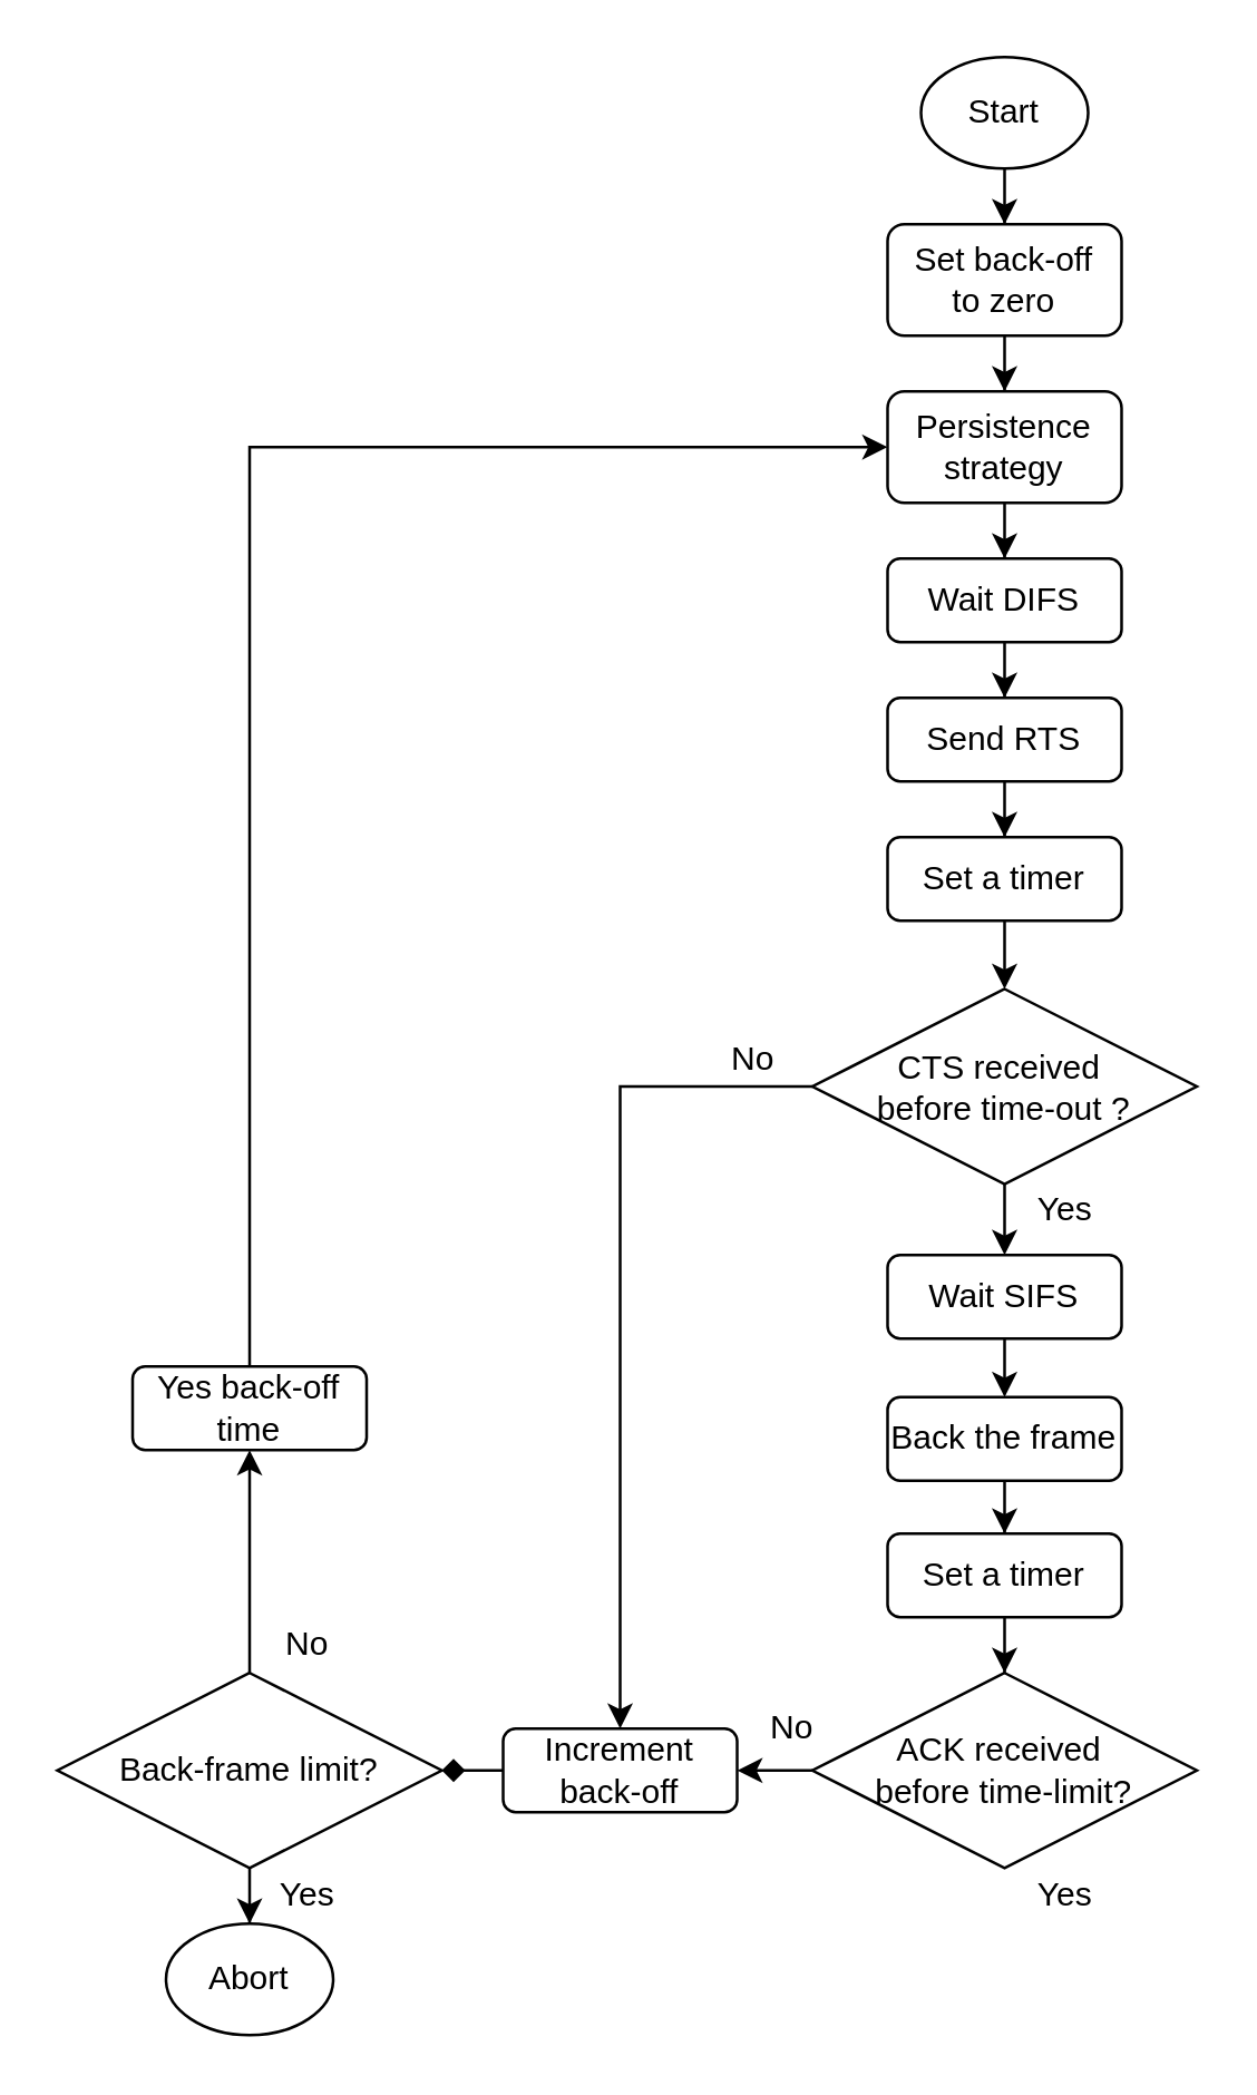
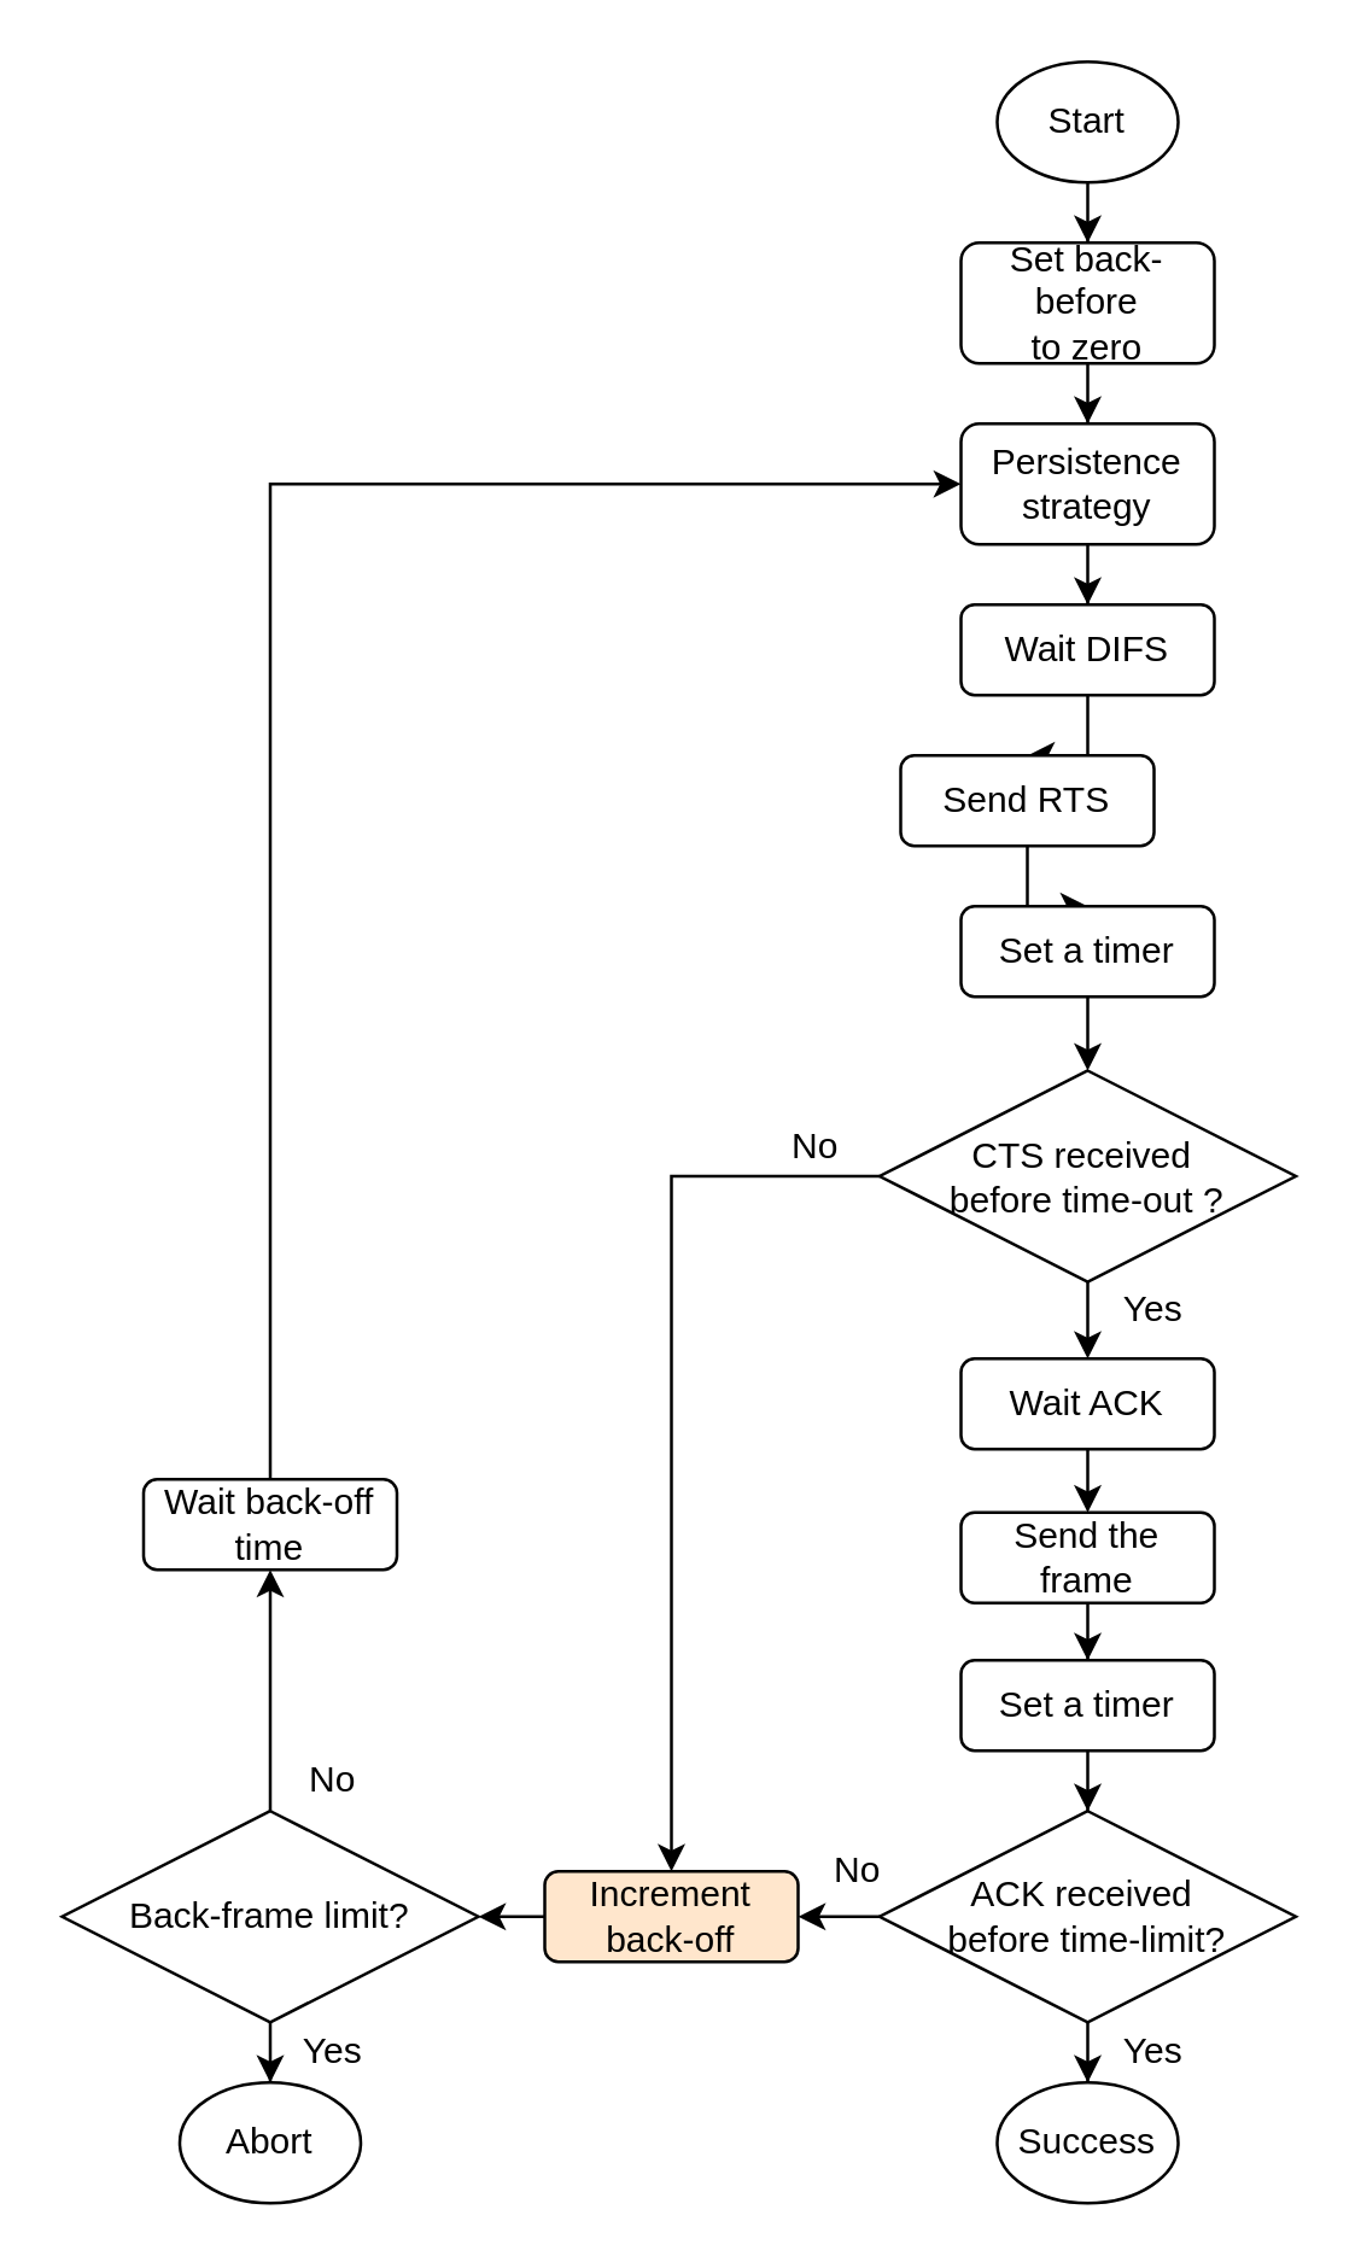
- <mxCell id="5" value="Set back-off&lt;div&gt;to zero&lt;/div&gt;" style="rounded=1;whiteSpace=wrap;html=1;" vertex="1" parent="1"><mxGeometry x="318" y="80" width="84" height="40" as="geometry" /></mxCell>
+ <mxCell id="5" value="Set back-before&lt;div&gt;to zero&lt;/div&gt;" style="rounded=1;whiteSpace=wrap;html=1;" vertex="1" parent="1"><mxGeometry x="318" y="80" width="84" height="40" as="geometry" /></mxCell>
- <mxCell id="11" value="Send RTS" style="rounded=1;whiteSpace=wrap;html=1;" vertex="1" parent="1"><mxGeometry x="318" y="250" width="84" height="30" as="geometry" /></mxCell>
+ <mxCell id="11" value="Send RTS" style="rounded=1;whiteSpace=wrap;html=1;" vertex="1" parent="1"><mxGeometry x="298" y="250" width="84" height="30" as="geometry" /></mxCell>
- <mxCell id="18" value="Wait SIFS" style="rounded=1;whiteSpace=wrap;html=1;" vertex="1" parent="1"><mxGeometry x="318" y="450" width="84" height="30" as="geometry" /></mxCell>
+ <mxCell id="18" value="Wait ACK" style="rounded=1;whiteSpace=wrap;html=1;" vertex="1" parent="1"><mxGeometry x="318" y="450" width="84" height="30" as="geometry" /></mxCell>
- <mxCell id="34" value="Yes back-off time" style="rounded=1;whiteSpace=wrap;html=1;" vertex="1" parent="1"><mxGeometry x="47" y="490" width="84" height="30" as="geometry" /></mxCell>
+ <mxCell id="34" value="Wait back-off time" style="rounded=1;whiteSpace=wrap;html=1;" vertex="1" parent="1"><mxGeometry x="47" y="490" width="84" height="30" as="geometry" /></mxCell>
- <mxCell id="20" value="Back the frame" style="rounded=1;whiteSpace=wrap;html=1;" vertex="1" parent="1"><mxGeometry x="318" y="501" width="84" height="30" as="geometry" /></mxCell>
+ <mxCell id="20" value="Send the frame" style="rounded=1;whiteSpace=wrap;html=1;" vertex="1" parent="1"><mxGeometry x="318" y="501" width="84" height="30" as="geometry" /></mxCell>
- <mxCell id="27" style="edgeStyle=orthogonalEdgeStyle;rounded=0;orthogonalLoop=1;jettySize=auto;html=1;entryX=1;entryY=0.5;entryDx=0;entryDy=0;endArrow=diamond;" edge="1" parent="1" source="28" target="31"><mxGeometry relative="1" as="geometry" /></mxCell>
+ <mxCell id="27" style="edgeStyle=orthogonalEdgeStyle;rounded=0;orthogonalLoop=1;jettySize=auto;html=1;entryX=1;entryY=0.5;entryDx=0;entryDy=0;" edge="1" parent="1" source="28" target="31"><mxGeometry relative="1" as="geometry" /></mxCell>
- <mxCell id="28" value="Increment back-off" style="rounded=1;whiteSpace=wrap;html=1;" vertex="1" parent="1"><mxGeometry x="180" y="620" width="84" height="30" as="geometry" /></mxCell>
+ <mxCell id="28" value="Increment back-off" style="rounded=1;whiteSpace=wrap;html=1;fillColor=#ffe6cc;" vertex="1" parent="1"><mxGeometry x="180" y="620" width="84" height="30" as="geometry" /></mxCell>
+ <mxCell id="23" style="edgeStyle=orthogonalEdgeStyle;rounded=0;orthogonalLoop=1;jettySize=auto;html=1;entryX=0.5;entryY=0;entryDx=0;entryDy=0;" edge="1" parent="1" source="25" target="26"><mxGeometry relative="1" as="geometry" /></mxCell>
+ <mxCell id="26" value="Success" style="ellipse;whiteSpace=wrap;html=1;" vertex="1" parent="1"><mxGeometry x="330" y="690" width="60" height="40" as="geometry" /></mxCell>
